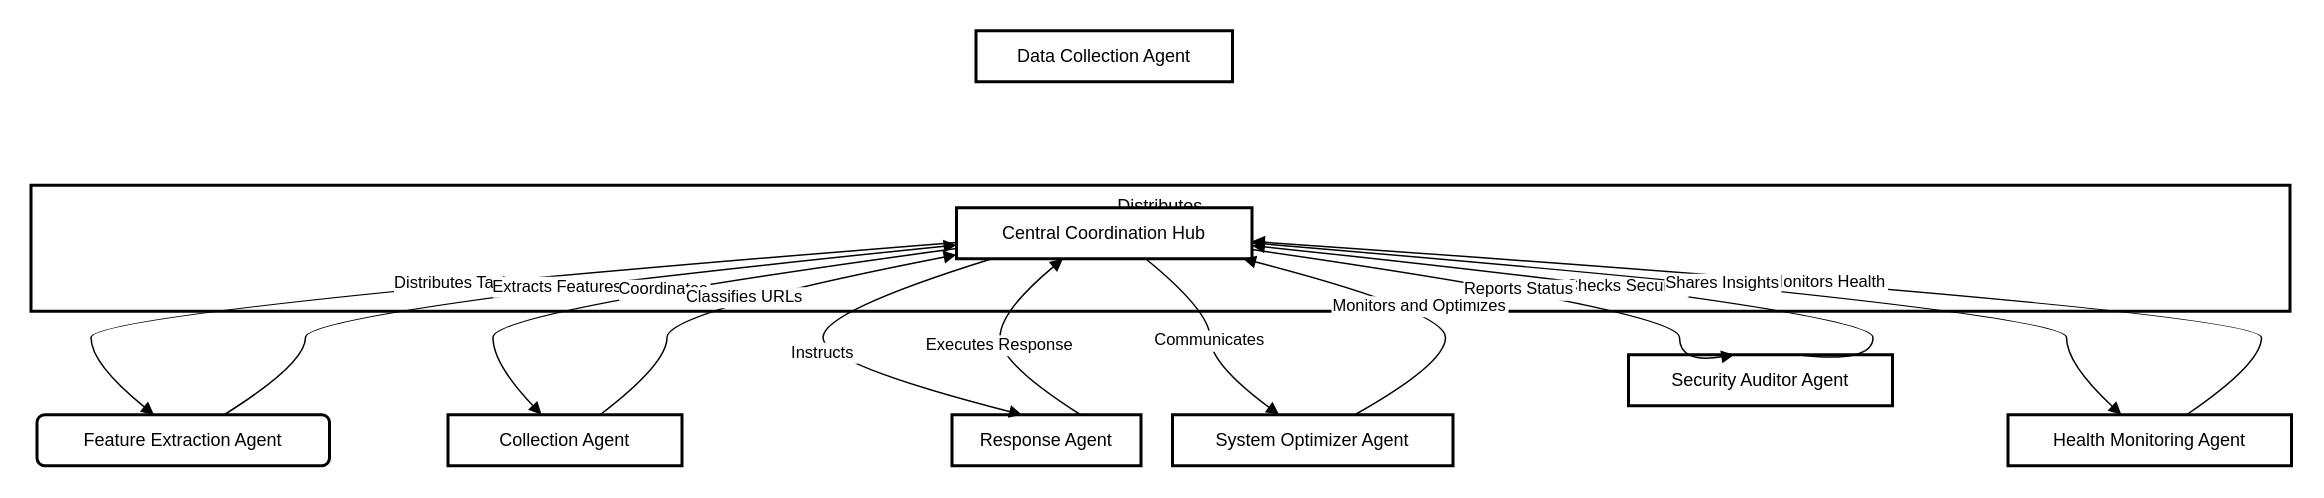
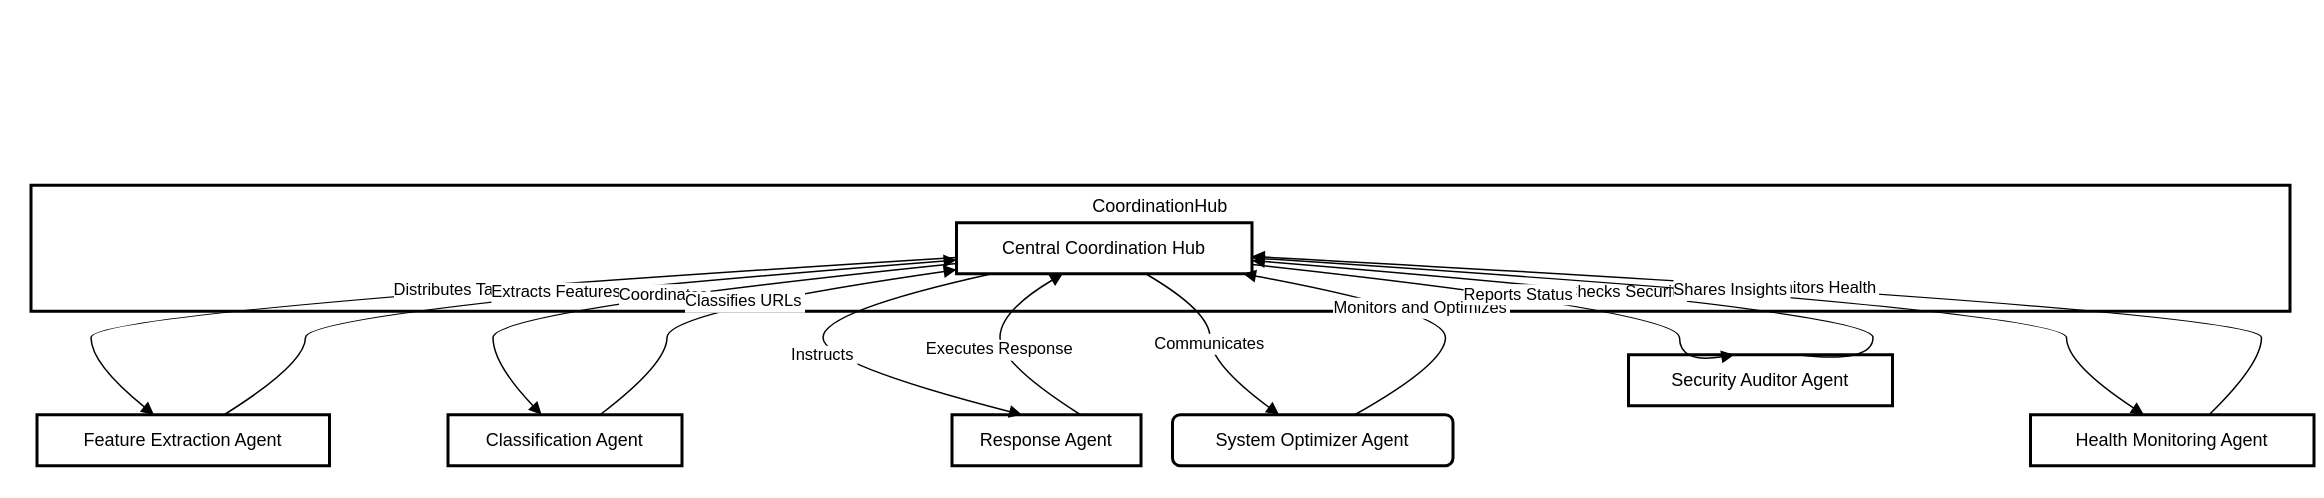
- <mxCell id="4" value="Data Collection Agent" style="whiteSpace=wrap;strokeWidth=2;" vertex="1" parent="1"><mxGeometry x="650" y="20" width="171" height="34" as="geometry" /></mxCell>
- <mxCell id="2" value="Distributes" style="whiteSpace=wrap;strokeWidth=2;verticalAlign=top;" vertex="1" parent="1"><mxGeometry x="20" y="123" width="1506" height="84" as="geometry" /></mxCell>
+ <mxCell id="2" value="CoordinationHub" style="whiteSpace=wrap;strokeWidth=2;verticalAlign=top;" vertex="1" parent="1"><mxGeometry x="20" y="123" width="1506" height="84" as="geometry" /></mxCell>
- <mxCell id="3" value="Central Coordination Hub" style="whiteSpace=wrap;strokeWidth=2;" vertex="1" parent="1"><mxGeometry x="637" y="138" width="197" height="34" as="geometry" /></mxCell>
+ <mxCell id="3" value="Central Coordination Hub" style="whiteSpace=wrap;strokeWidth=2;" vertex="1" parent="1"><mxGeometry x="637" y="148" width="197" height="34" as="geometry" /></mxCell>
- <mxCell id="5" value="Feature Extraction Agent" style="whiteSpace=wrap;strokeWidth=2;rounded=1;" vertex="1" parent="1"><mxGeometry x="24" y="276" width="195" height="34" as="geometry" /></mxCell>
+ <mxCell id="5" value="Feature Extraction Agent" style="whiteSpace=wrap;strokeWidth=2;" vertex="1" parent="1"><mxGeometry x="24" y="276" width="195" height="34" as="geometry" /></mxCell>
- <mxCell id="6" value="Collection Agent" style="whiteSpace=wrap;strokeWidth=2;" vertex="1" parent="1"><mxGeometry x="298" y="276" width="156" height="34" as="geometry" /></mxCell>
+ <mxCell id="6" value="Classification Agent" style="whiteSpace=wrap;strokeWidth=2;" vertex="1" parent="1"><mxGeometry x="298" y="276" width="156" height="34" as="geometry" /></mxCell>
- <mxCell id="8" value="System Optimizer Agent" style="whiteSpace=wrap;strokeWidth=2;" vertex="1" parent="1"><mxGeometry x="781" y="276" width="187" height="34" as="geometry" /></mxCell>
+ <mxCell id="8" value="System Optimizer Agent" style="whiteSpace=wrap;strokeWidth=2;rounded=1;" vertex="1" parent="1"><mxGeometry x="781" y="276" width="187" height="34" as="geometry" /></mxCell>
- <mxCell id="10" value="Health Monitoring Agent" style="whiteSpace=wrap;strokeWidth=2;" vertex="1" parent="1"><mxGeometry x="1338" y="276" width="189" height="34" as="geometry" /></mxCell>
+ <mxCell id="10" value="Health Monitoring Agent" style="whiteSpace=wrap;strokeWidth=2;" vertex="1" parent="1"><mxGeometry x="1353" y="276" width="189" height="34" as="geometry" /></mxCell>
